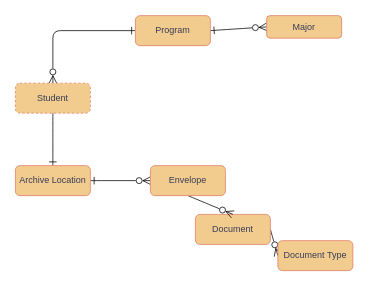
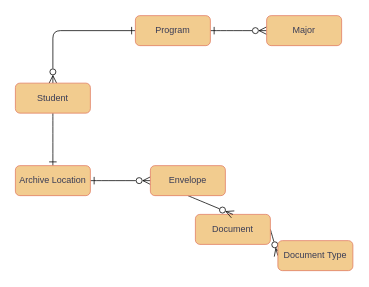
- <mxCell id="7" value="Major" style="whiteSpace=wrap;html=1;align=center;labelBackgroundColor=none;fillColor=#F2CC8F;strokeColor=#E07A5F;fontColor=#393C56;rounded=1;" vertex="1" parent="1"><mxGeometry x="355" y="20" width="100" height="30" as="geometry" /></mxCell>
+ <mxCell id="7" value="Major" style="whiteSpace=wrap;html=1;align=center;labelBackgroundColor=none;fillColor=#F2CC8F;strokeColor=#E07A5F;fontColor=#393C56;rounded=1;" vertex="1" parent="1"><mxGeometry x="355" y="20" width="100" height="40" as="geometry" /></mxCell>
- <mxCell id="4" value="Student" style="whiteSpace=wrap;html=1;align=center;labelBackgroundColor=none;fillColor=#F2CC8F;strokeColor=#E07A5F;fontColor=#393C56;rounded=1;dashed=1;" vertex="1" parent="1"><mxGeometry x="20" y="110" width="100" height="40" as="geometry" /></mxCell>
+ <mxCell id="4" value="Student" style="whiteSpace=wrap;html=1;align=center;labelBackgroundColor=none;fillColor=#F2CC8F;strokeColor=#E07A5F;fontColor=#393C56;rounded=1;" vertex="1" parent="1"><mxGeometry x="20" y="110" width="100" height="40" as="geometry" /></mxCell>
